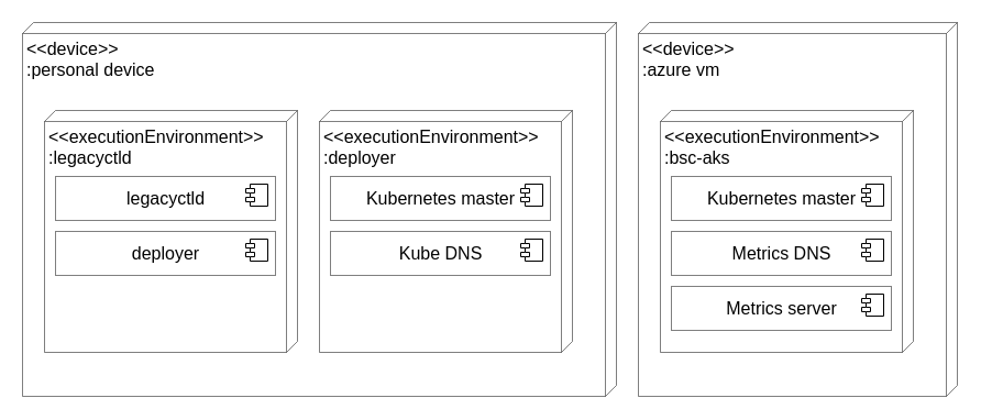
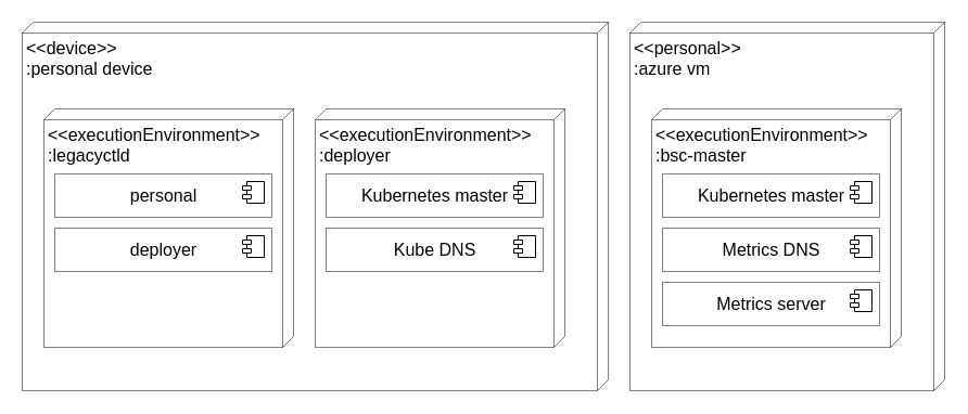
- <mxCell id="3" value="&lt;div&gt;&lt;span&gt;&amp;lt;&amp;lt;device&amp;gt;&amp;gt;&lt;/span&gt;&lt;br&gt;&lt;/div&gt;&lt;div&gt;:azure vm&lt;br&gt;&lt;/div&gt;&lt;div&gt;&lt;br&gt;&lt;/div&gt;" style="verticalAlign=top;align=left;spacingTop=8;spacingLeft=2;spacingRight=12;shape=cube;size=10;direction=south;fontStyle=0;html=1;shadow=0;labelBackgroundColor=none;fontSize=16;opacity=50;" vertex="1" parent="1"><mxGeometry x="580" y="20" width="290" height="340" as="geometry" /></mxCell>
+ <mxCell id="3" value="&lt;div&gt;&lt;span&gt;&amp;lt;&amp;lt;personal&amp;gt;&amp;gt;&lt;/span&gt;&lt;br&gt;&lt;/div&gt;&lt;div&gt;:azure vm&lt;br&gt;&lt;/div&gt;&lt;div&gt;&lt;br&gt;&lt;/div&gt;" style="verticalAlign=top;align=left;spacingTop=8;spacingLeft=2;spacingRight=12;shape=cube;size=10;direction=south;fontStyle=0;html=1;shadow=0;labelBackgroundColor=none;fontSize=16;opacity=50;" vertex="1" parent="1"><mxGeometry x="580" y="20" width="290" height="340" as="geometry" /></mxCell>
- <mxCell id="4" value="&lt;div&gt;&lt;span&gt;&amp;lt;&amp;lt;executionEnvironment&amp;gt;&amp;gt;&lt;/span&gt;&lt;br&gt;&lt;/div&gt;&lt;div&gt;:bsc-aks&lt;br&gt;&lt;/div&gt;&lt;div&gt;&lt;br&gt;&lt;/div&gt;" style="verticalAlign=top;align=left;spacingTop=8;spacingLeft=2;spacingRight=12;shape=cube;size=10;direction=south;fontStyle=0;html=1;shadow=0;labelBackgroundColor=none;fontSize=16;opacity=50;" vertex="1" parent="1"><mxGeometry x="600" y="100" width="230" height="220" as="geometry" /></mxCell>
+ <mxCell id="4" value="&lt;div&gt;&lt;span&gt;&amp;lt;&amp;lt;executionEnvironment&amp;gt;&amp;gt;&lt;/span&gt;&lt;br&gt;&lt;/div&gt;&lt;div&gt;:bsc-master&lt;br&gt;&lt;/div&gt;&lt;div&gt;&lt;br&gt;&lt;/div&gt;" style="verticalAlign=top;align=left;spacingTop=8;spacingLeft=2;spacingRight=12;shape=cube;size=10;direction=south;fontStyle=0;html=1;shadow=0;labelBackgroundColor=none;fontSize=16;opacity=50;" vertex="1" parent="1"><mxGeometry x="600" y="100" width="230" height="220" as="geometry" /></mxCell>
- <mxCell id="13" value="legacyctld" style="html=1;dropTarget=0;shadow=0;labelBackgroundColor=none;fontSize=16;opacity=50;" vertex="1" parent="1"><mxGeometry x="50" y="160" width="200" height="40" as="geometry" /></mxCell>
+ <mxCell id="13" value="personal" style="html=1;dropTarget=0;shadow=0;labelBackgroundColor=none;fontSize=16;opacity=50;" vertex="1" parent="1"><mxGeometry x="50" y="160" width="200" height="40" as="geometry" /></mxCell>
